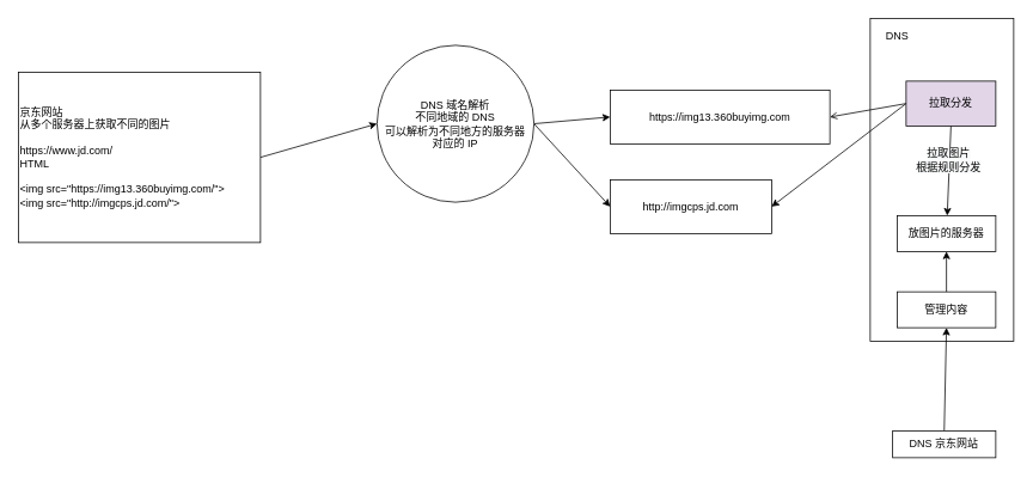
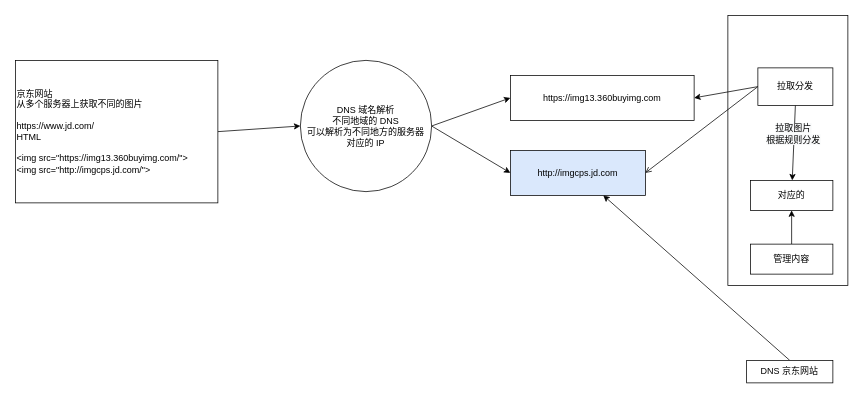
- <mxCell id="16" value="DNS" style="text;html=1;align=center;verticalAlign=middle;resizable=0;points=[];autosize=1;" vertex="1" parent="1"><mxGeometry x="980" y="30" width="40" height="20" as="geometry" /></mxCell>
- <mxCell id="12" value="拉取分发" style="rounded=0;whiteSpace=wrap;html=1;fillColor=#e1d5e7;" parent="1" vertex="1"><mxGeometry x="1010" y="90" width="100" height="50" as="geometry" /></mxCell>
+ <mxCell id="12" value="拉取分发" style="rounded=0;whiteSpace=wrap;html=1;" parent="1" vertex="1"><mxGeometry x="1010" y="90" width="100" height="50" as="geometry" /></mxCell>
- <mxCell id="10" style="rounded=0;orthogonalLoop=1;jettySize=auto;html=1;exitX=0;exitY=0.5;exitDx=0;exitDy=0;entryX=1;entryY=0.5;entryDx=0;entryDy=0;endArrow=open;" parent="1" source="12" target="5" edge="1"><mxGeometry relative="1" as="geometry" /></mxCell>
+ <mxCell id="10" style="rounded=0;orthogonalLoop=1;jettySize=auto;html=1;exitX=0;exitY=0.5;exitDx=0;exitDy=0;entryX=1;entryY=0.5;entryDx=0;entryDy=0;" parent="1" source="12" target="5" edge="1"><mxGeometry relative="1" as="geometry" /></mxCell>
- <mxCell id="15" value="DNS 域名解析&lt;br&gt;不同地域的 DNS&lt;br&gt;可以解析为不同地方的服务器&lt;br&gt;对应的 IP" style="ellipse;whiteSpace=wrap;html=1;aspect=fixed;" parent="1" vertex="1"><mxGeometry x="420" y="50" width="175" height="175" as="geometry" /></mxCell>
+ <mxCell id="15" value="DNS 域名解析&lt;br&gt;不同地域的 DNS&lt;br&gt;可以解析为不同地方的服务器&lt;br&gt;对应的 IP" style="ellipse;whiteSpace=wrap;html=1;aspect=fixed;" parent="1" vertex="1"><mxGeometry x="400" y="80" width="175" height="175" as="geometry" /></mxCell>
- <mxCell id="11" style="edgeStyle=none;rounded=0;orthogonalLoop=1;jettySize=auto;html=1;exitX=0;exitY=0.5;exitDx=0;exitDy=0;entryX=1;entryY=0.5;entryDx=0;entryDy=0;" parent="1" source="12" target="6" edge="1"><mxGeometry relative="1" as="geometry" /></mxCell>
+ <mxCell id="11" style="edgeStyle=none;rounded=0;orthogonalLoop=1;jettySize=auto;html=1;exitX=0;exitY=0.5;exitDx=0;exitDy=0;entryX=1;entryY=0.5;entryDx=0;entryDy=0;endArrow=open;" parent="1" source="12" target="6" edge="1"><mxGeometry relative="1" as="geometry" /></mxCell>
- <mxCell id="6" value="&lt;span style=&quot;text-align: left&quot;&gt;http://imgcps.jd.com&lt;/span&gt;" style="rounded=0;whiteSpace=wrap;html=1;" parent="1" vertex="1"><mxGeometry x="680" y="200" width="180" height="60" as="geometry" /></mxCell>
+ <mxCell id="6" value="&lt;span style=&quot;text-align: left&quot;&gt;http://imgcps.jd.com&lt;/span&gt;" style="rounded=0;whiteSpace=wrap;html=1;fillColor=#dae8fc;" parent="1" vertex="1"><mxGeometry x="680" y="200" width="180" height="60" as="geometry" /></mxCell>
- <mxCell id="7" value="放图片的服务器" style="rounded=0;whiteSpace=wrap;html=1;" parent="1" vertex="1"><mxGeometry x="1000" y="240" width="110" height="40" as="geometry" /></mxCell>
+ <mxCell id="7" value="对应的" style="rounded=0;whiteSpace=wrap;html=1;" parent="1" vertex="1"><mxGeometry x="1000" y="240" width="110" height="40" as="geometry" /></mxCell>
- <mxCell id="19" style="edgeStyle=none;rounded=0;orthogonalLoop=1;jettySize=auto;html=1;exitX=0.5;exitY=0;exitDx=0;exitDy=0;entryX=0.5;entryY=1;entryDx=0;entryDy=0;" edge="1" parent="1" source="20" target="18"><mxGeometry relative="1" as="geometry" /></mxCell>
+ <mxCell id="19" style="edgeStyle=none;rounded=0;orthogonalLoop=1;jettySize=auto;html=1;exitX=0.5;exitY=0;exitDx=0;exitDy=0;" edge="1" parent="1" source="20" target="6"><mxGeometry relative="1" as="geometry" /></mxCell>
